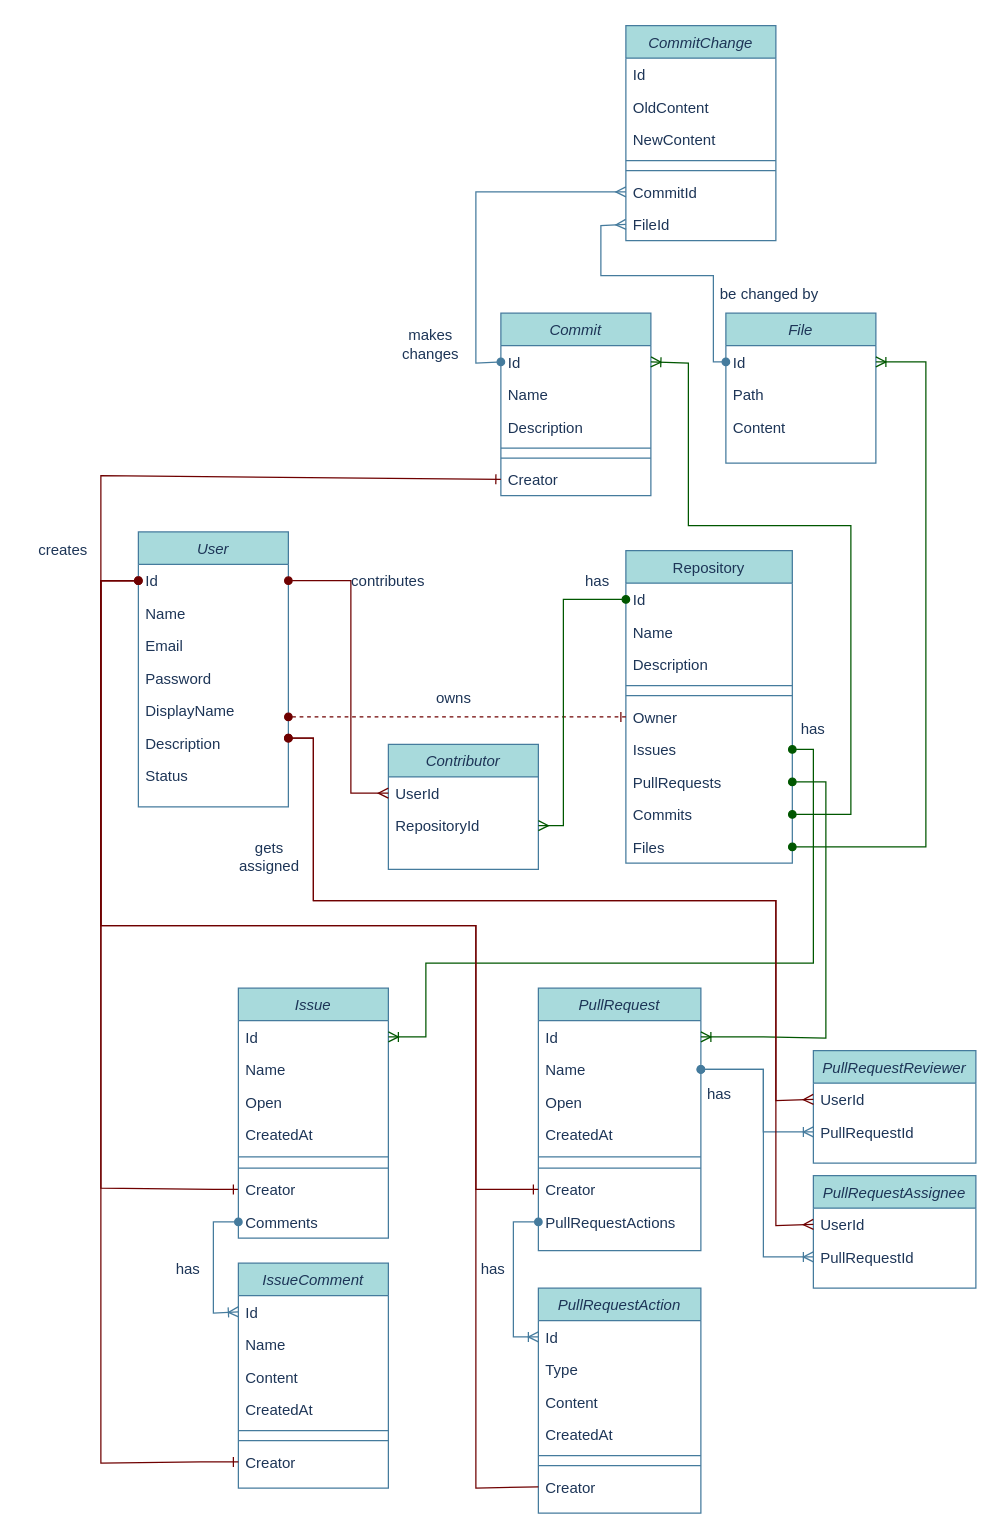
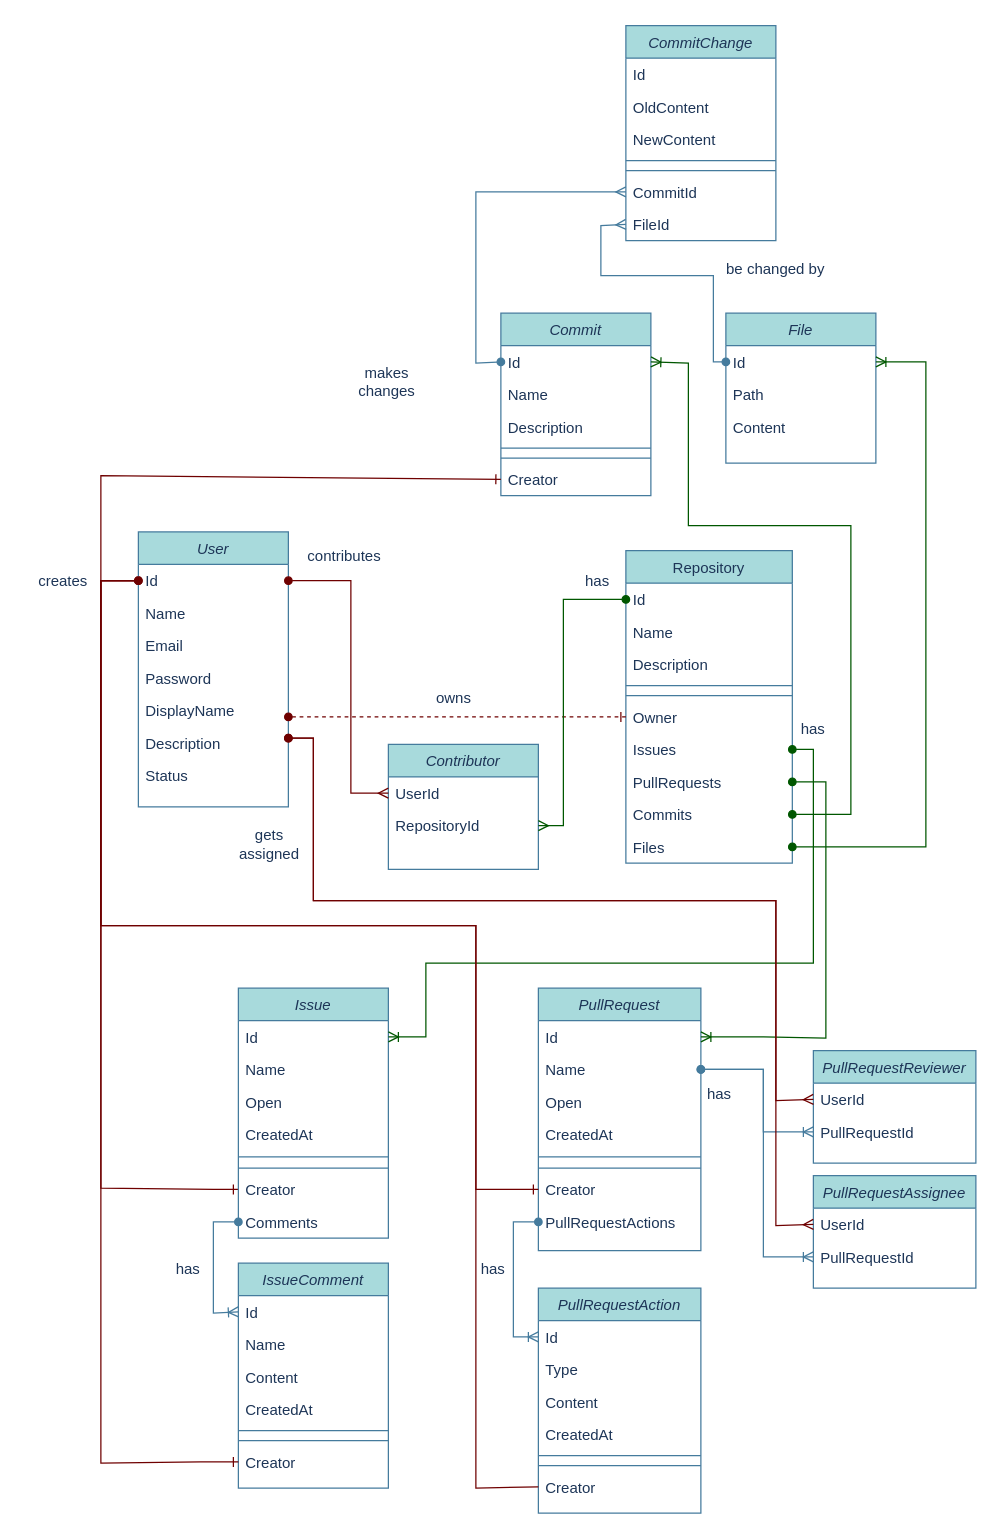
- <mxCell id="97" value="be changed by" style="text;html=1;whiteSpace=wrap;strokeColor=none;fillColor=none;align=center;verticalAlign=middle;rounded=0;fontColor=#1D3557;" vertex="1" parent="1"><mxGeometry x="570" y="220" width="90" height="30" as="geometry" /></mxCell>
+ <mxCell id="97" value="be changed by" style="text;html=1;whiteSpace=wrap;strokeColor=none;fillColor=none;align=center;verticalAlign=middle;rounded=0;fontColor=#1D3557;" vertex="1" parent="1"><mxGeometry x="575" y="200" width="90" height="30" as="geometry" /></mxCell>
- <mxCell id="96" value="makes changes" style="text;html=1;whiteSpace=wrap;strokeColor=none;fillColor=none;align=center;verticalAlign=middle;rounded=0;fontColor=#1D3557;" vertex="1" parent="1"><mxGeometry x="314" y="260" width="60" height="30" as="geometry" /></mxCell>
+ <mxCell id="96" value="makes changes" style="text;html=1;whiteSpace=wrap;strokeColor=none;fillColor=none;align=center;verticalAlign=middle;rounded=0;fontColor=#1D3557;" vertex="1" parent="1"><mxGeometry x="279" y="290" width="60" height="30" as="geometry" /></mxCell>
- <mxCell id="93" value="creates" style="text;html=1;whiteSpace=wrap;strokeColor=none;fillColor=none;align=center;verticalAlign=middle;rounded=0;fontColor=#1D3557;" vertex="1" parent="1"><mxGeometry x="20" y="425" width="60" height="30" as="geometry" /></mxCell>
+ <mxCell id="93" value="creates" style="text;html=1;whiteSpace=wrap;strokeColor=none;fillColor=none;align=center;verticalAlign=middle;rounded=0;fontColor=#1D3557;" vertex="1" parent="1"><mxGeometry x="20" y="450" width="60" height="30" as="geometry" /></mxCell>
- <mxCell id="94" value="contributes" style="text;html=1;whiteSpace=wrap;strokeColor=none;fillColor=none;align=center;verticalAlign=middle;rounded=0;fontColor=#1D3557;" vertex="1" parent="1"><mxGeometry x="275" y="450" width="70" height="30" as="geometry" /></mxCell>
+ <mxCell id="94" value="contributes" style="text;html=1;whiteSpace=wrap;strokeColor=none;fillColor=none;align=center;verticalAlign=middle;rounded=0;fontColor=#1D3557;" vertex="1" parent="1"><mxGeometry x="240" y="430" width="70" height="30" as="geometry" /></mxCell>
- <mxCell id="112" value="gets assigned" style="text;html=1;whiteSpace=wrap;strokeColor=none;fillColor=none;align=center;verticalAlign=middle;rounded=0;fontColor=#1D3557;" vertex="1" parent="1"><mxGeometry x="190" y="670" width="50" height="30" as="geometry" /></mxCell>
+ <mxCell id="112" value="gets assigned" style="text;html=1;whiteSpace=wrap;strokeColor=none;fillColor=none;align=center;verticalAlign=middle;rounded=0;fontColor=#1D3557;" vertex="1" parent="1"><mxGeometry x="190" y="660" width="50" height="30" as="geometry" /></mxCell>
